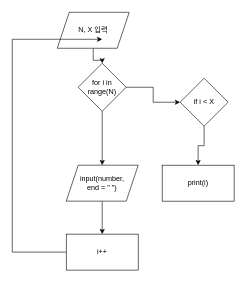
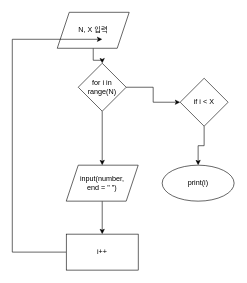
- <mxCell id="13" value="print(i)" style="whiteSpace=wrap;html=1;" vertex="1" parent="1"><mxGeometry x="270" y="275" width="120" height="60" as="geometry" /></mxCell>
+ <mxCell id="13" value="print(i)" style="ellipse;whiteSpace=wrap;html=1;" vertex="1" parent="1"><mxGeometry x="270" y="275" width="120" height="60" as="geometry" /></mxCell>
